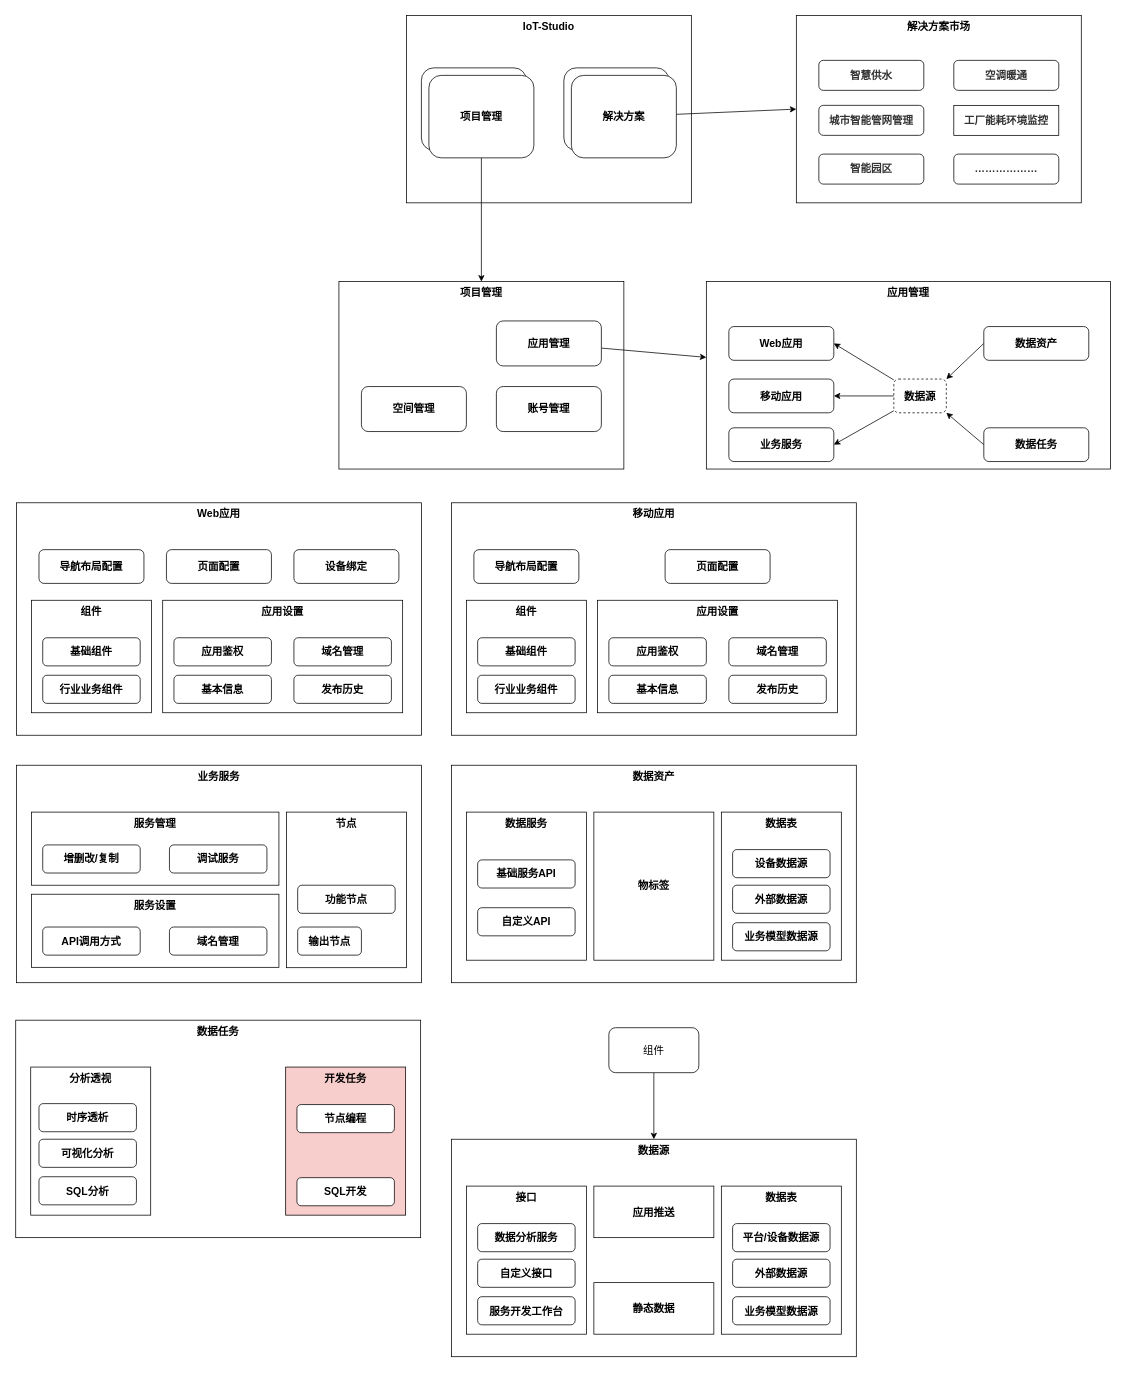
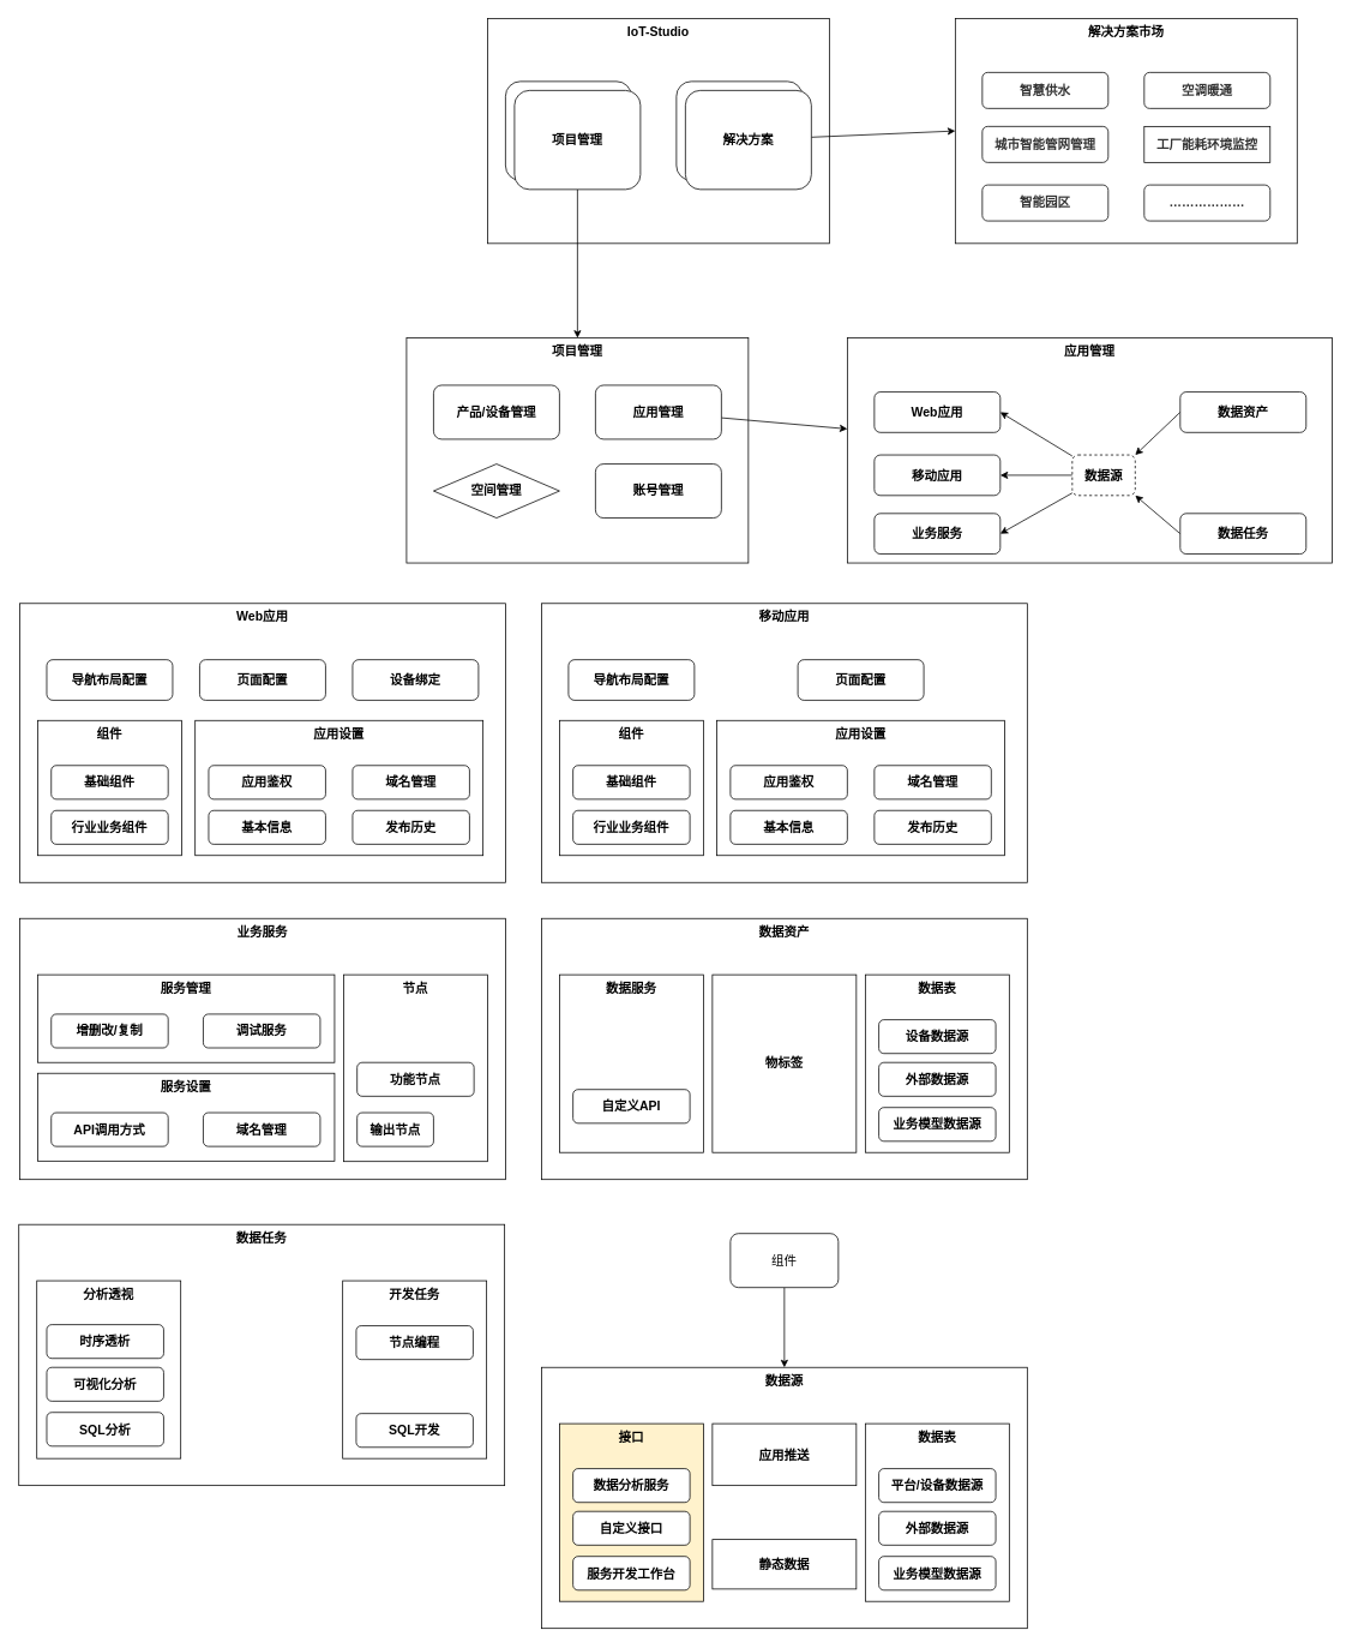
+ <mxCell id="10" value="产品/设备管理" style="rounded=1;whiteSpace=wrap;html=1;fontSize=14;fontStyle=1" vertex="1" parent="1"><mxGeometry x="481" y="427.5" width="140" height="60" as="geometry" /></mxCell>
- <mxCell id="11" value="空间管理" style="rounded=1;whiteSpace=wrap;html=1;fontSize=14;fontStyle=1" vertex="1" parent="1"><mxGeometry x="481" y="515" width="140" height="60" as="geometry" /></mxCell>
+ <mxCell id="11" value="空间管理" style="rhombus;whiteSpace=wrap;html=1;fontSize=14;fontStyle=1;" vertex="1" parent="1"><mxGeometry x="481" y="515" width="140" height="60" as="geometry" /></mxCell>
- <mxCell id="57" value="基础服务API" style="rounded=1;whiteSpace=wrap;html=1;fontSize=14;fontStyle=1" vertex="1" parent="1"><mxGeometry x="636" y="1146.25" width="130" height="37.5" as="geometry" /></mxCell>
- <mxCell id="66" value="开发任务" style="rounded=0;whiteSpace=wrap;html=1;verticalAlign=top;fontSize=14;fontStyle=1;fillColor=#f8cecc;" vertex="1" parent="1"><mxGeometry x="380" y="1422.5" width="160" height="197.5" as="geometry" /></mxCell>
+ <mxCell id="66" value="开发任务" style="rounded=0;whiteSpace=wrap;html=1;verticalAlign=top;fontSize=14;fontStyle=1" vertex="1" parent="1"><mxGeometry x="380" y="1422.5" width="160" height="197.5" as="geometry" /></mxCell>
- <mxCell id="80" value="接口" style="rounded=0;whiteSpace=wrap;html=1;verticalAlign=top;fontSize=14;fontStyle=1" vertex="1" parent="1"><mxGeometry x="621" y="1581.25" width="160" height="197.5" as="geometry" /></mxCell>
+ <mxCell id="80" value="接口" style="rounded=0;whiteSpace=wrap;html=1;verticalAlign=top;fontSize=14;fontStyle=1;fillColor=#fff2cc;" vertex="1" parent="1"><mxGeometry x="621" y="1581.25" width="160" height="197.5" as="geometry" /></mxCell>
- <mxCell id="91" value="静态数据" style="rounded=0;whiteSpace=wrap;html=1;verticalAlign=middle;fontSize=14;fontStyle=1" vertex="1" parent="1"><mxGeometry x="791" y="1710" width="160" height="68.75" as="geometry" /></mxCell>
+ <mxCell id="91" value="静态数据" style="rounded=0;whiteSpace=wrap;html=1;verticalAlign=middle;fontSize=14;fontStyle=1" vertex="1" parent="1"><mxGeometry x="791" y="1710" width="160" height="55" as="geometry" /></mxCell>
